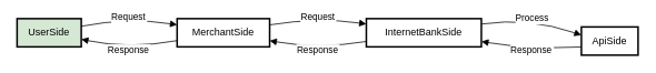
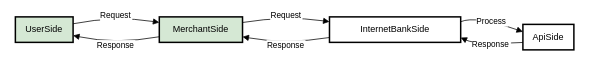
- <mxCell id="3" value="MerchantSide" style="whiteSpace=wrap;strokeWidth=2;" vertex="1" parent="1"><mxGeometry x="212" y="22" width="111" height="34" as="geometry" /></mxCell>
+ <mxCell id="3" value="MerchantSide" style="whiteSpace=wrap;strokeWidth=2;fillColor=#d5e8d4;" vertex="1" parent="1"><mxGeometry x="212" y="22" width="111" height="34" as="geometry" /></mxCell>
- <mxCell id="4" value="InternetBankSide" style="whiteSpace=wrap;strokeWidth=2;" vertex="1" parent="1"><mxGeometry x="439" y="22" width="138" height="34" as="geometry" /></mxCell>
+ <mxCell id="4" value="InternetBankSide" style="whiteSpace=wrap;strokeWidth=2;" vertex="1" parent="1"><mxGeometry x="439" y="22" width="175" height="34" as="geometry" /></mxCell>
